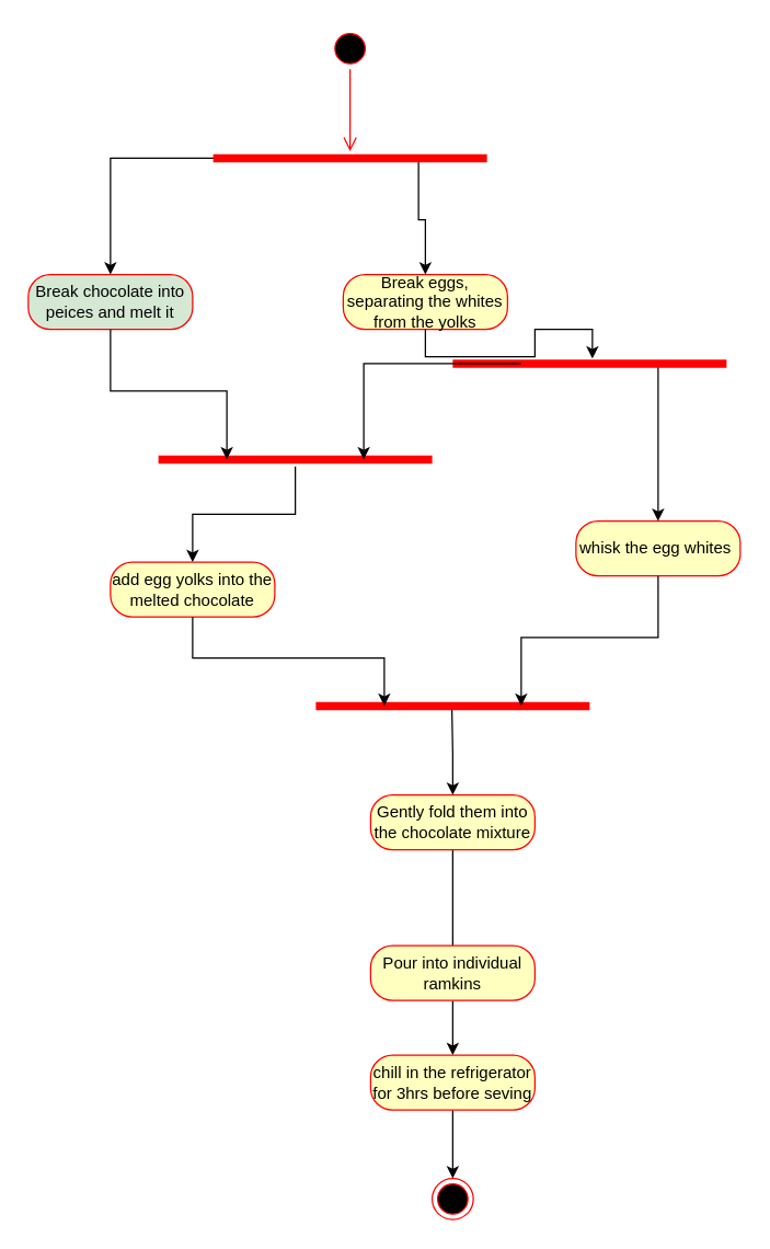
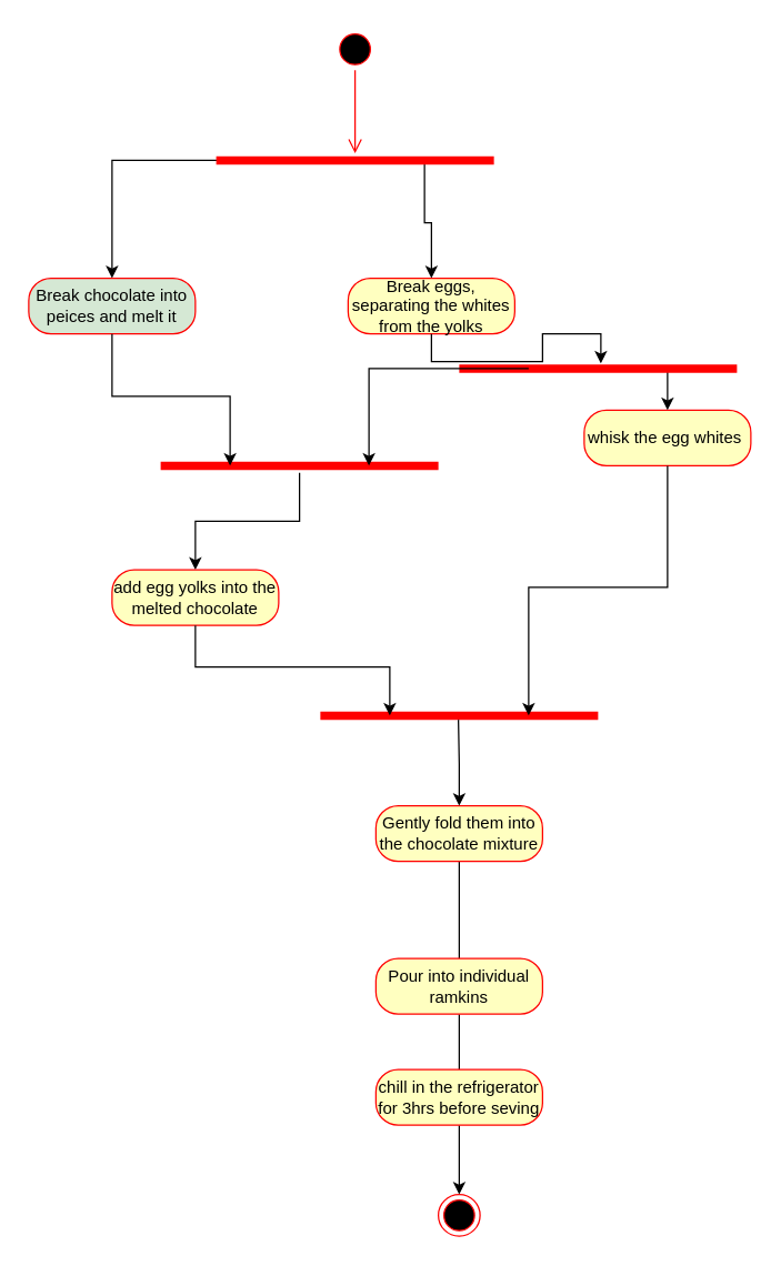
- <mxCell id="9" value="whisk the egg whites&amp;nbsp;" style="rounded=1;whiteSpace=wrap;html=1;arcSize=40;fontColor=#000000;fillColor=#ffffc0;strokeColor=#ff0000;" parent="1" vertex="1"><mxGeometry x="420" y="380" width="120" height="40" as="geometry" /></mxCell>
+ <mxCell id="9" value="whisk the egg whites&amp;nbsp;" style="rounded=1;whiteSpace=wrap;html=1;arcSize=40;fontColor=#000000;fillColor=#ffffc0;strokeColor=#ff0000;" parent="1" vertex="1"><mxGeometry x="420" y="295" width="120" height="40" as="geometry" /></mxCell>
- <mxCell id="13" style="edgeStyle=orthogonalEdgeStyle;rounded=0;orthogonalLoop=1;jettySize=auto;html=1;exitX=0.5;exitY=1;exitDx=0;exitDy=0;entryX=0.5;entryY=0;entryDx=0;entryDy=0;" parent="1" source="14" target="16" edge="1"><mxGeometry relative="1" as="geometry" /></mxCell>
+ <mxCell id="13" style="edgeStyle=orthogonalEdgeStyle;rounded=0;orthogonalLoop=1;jettySize=auto;html=1;exitX=0.5;exitY=1;exitDx=0;exitDy=0;entryX=0.5;entryY=0;entryDx=0;entryDy=0;endArrow=none;" parent="1" source="14" target="16" edge="1"><mxGeometry relative="1" as="geometry" /></mxCell>
